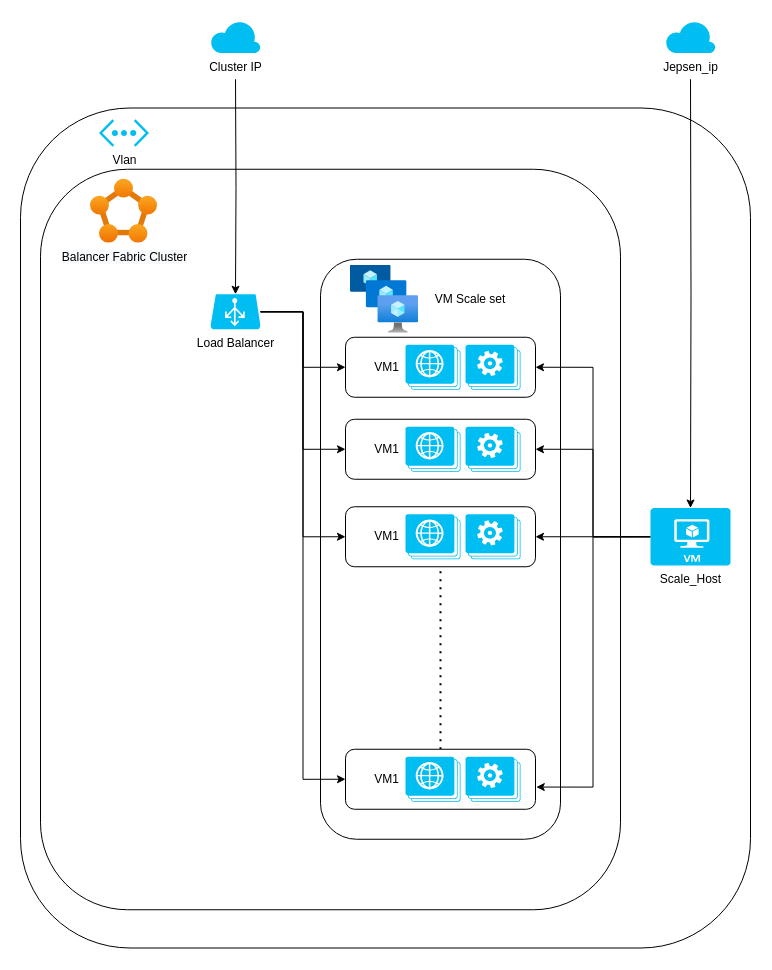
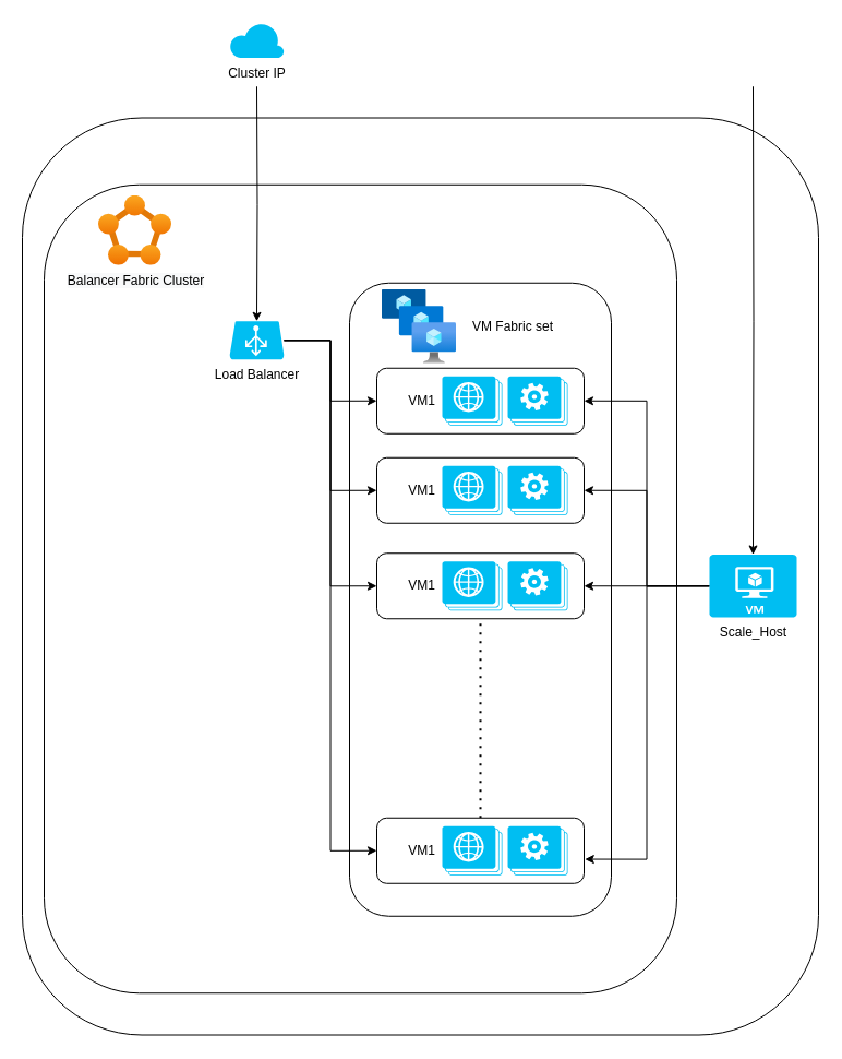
- <mxCell id="34" value="Jepsen_ip" style="verticalLabelPosition=bottom;html=1;verticalAlign=top;align=center;strokeColor=none;fillColor=#00BEF2;shape=mxgraph.azure.cloud;" vertex="1" parent="1"><mxGeometry x="665" y="20" width="50" height="32.5" as="geometry" /></mxCell>
- <mxCell id="19" value="Vlan" style="verticalLabelPosition=bottom;html=1;verticalAlign=top;align=center;strokeColor=none;fillColor=#00BEF2;shape=mxgraph.azure.virtual_network;pointerEvents=1;" vertex="1" parent="1"><mxGeometry x="98.5" y="118.75" width="50" height="27.5" as="geometry" /></mxCell>
- <mxCell id="5" value="VM Scale set" style="text;html=1;strokeColor=none;fillColor=none;align=center;verticalAlign=middle;whiteSpace=wrap;rounded=0;" vertex="1" parent="1"><mxGeometry x="375" y="268.75" width="190" height="60" as="geometry" /></mxCell>
+ <mxCell id="5" value="VM Fabric set" style="text;html=1;strokeColor=none;fillColor=none;align=center;verticalAlign=middle;whiteSpace=wrap;rounded=0;" vertex="1" parent="1"><mxGeometry x="375" y="268.75" width="190" height="60" as="geometry" /></mxCell>
